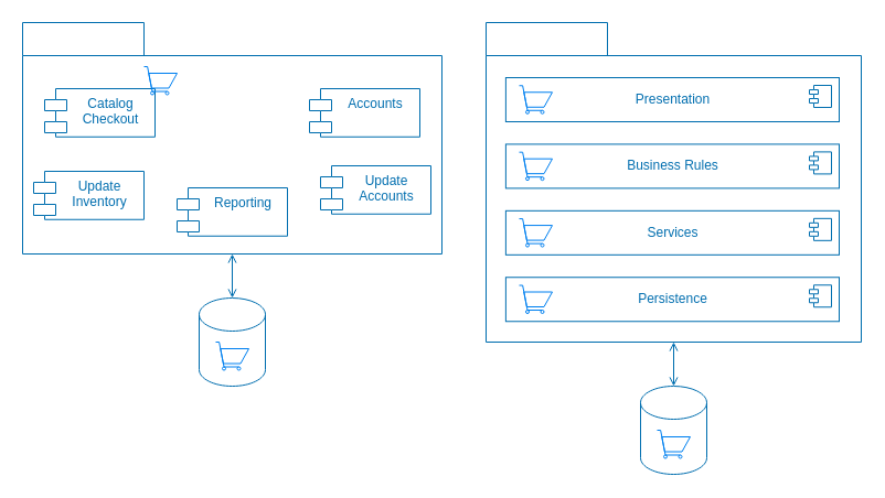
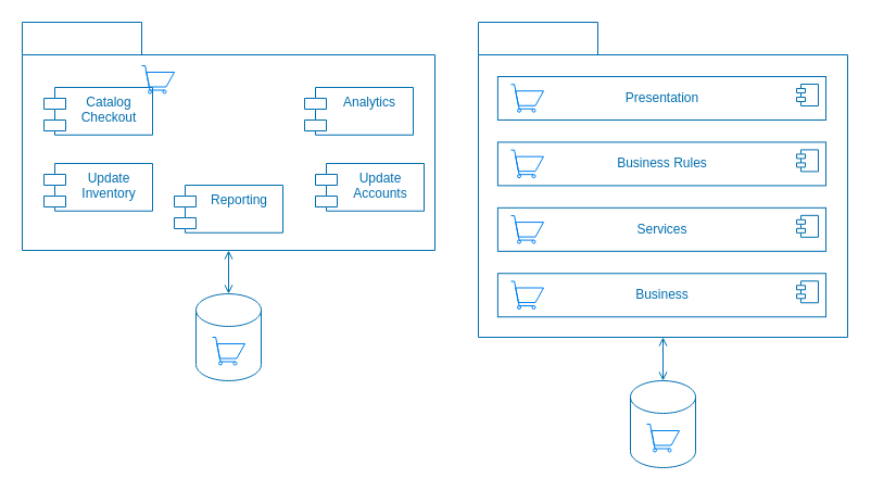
- <mxCell id="6" value="Accounts" style="shape=module;align=left;spacingLeft=20;align=center;verticalAlign=top;fillColor=none;fontColor=#006EAF;strokeColor=#006EAF;" parent="3" vertex="1"><mxGeometry x="260" y="60.005" width="100" height="43.75" as="geometry" /></mxCell>
+ <mxCell id="6" value="Analytics" style="shape=module;align=left;spacingLeft=20;align=center;verticalAlign=top;fillColor=none;fontColor=#006EAF;strokeColor=#006EAF;" parent="3" vertex="1"><mxGeometry x="260" y="60.005" width="100" height="43.75" as="geometry" /></mxCell>
- <mxCell id="7" value="Update&#10;Inventory" style="shape=module;align=left;spacingLeft=20;align=center;verticalAlign=top;fillColor=none;fontColor=#006EAF;strokeColor=#006EAF;" parent="3" vertex="1"><mxGeometry x="10" y="135.005" width="100" height="43.75" as="geometry" /></mxCell>
+ <mxCell id="7" value="Update&#10;Inventory" style="shape=module;align=left;spacingLeft=20;align=center;verticalAlign=top;fillColor=none;fontColor=#006EAF;strokeColor=#006EAF;" parent="3" vertex="1"><mxGeometry x="20" y="130.005" width="100" height="43.75" as="geometry" /></mxCell>
- <mxCell id="18" value="Persistence" style="html=1;dropTarget=0;fillColor=none;fontColor=#006EAF;strokeColor=#006EAF;" parent="14" vertex="1"><mxGeometry x="17.89" y="231.25" width="302.11" height="40" as="geometry" /></mxCell>
+ <mxCell id="18" value="Business" style="html=1;dropTarget=0;fillColor=none;fontColor=#006EAF;strokeColor=#006EAF;" parent="14" vertex="1"><mxGeometry x="17.89" y="231.25" width="302.11" height="40" as="geometry" /></mxCell>
